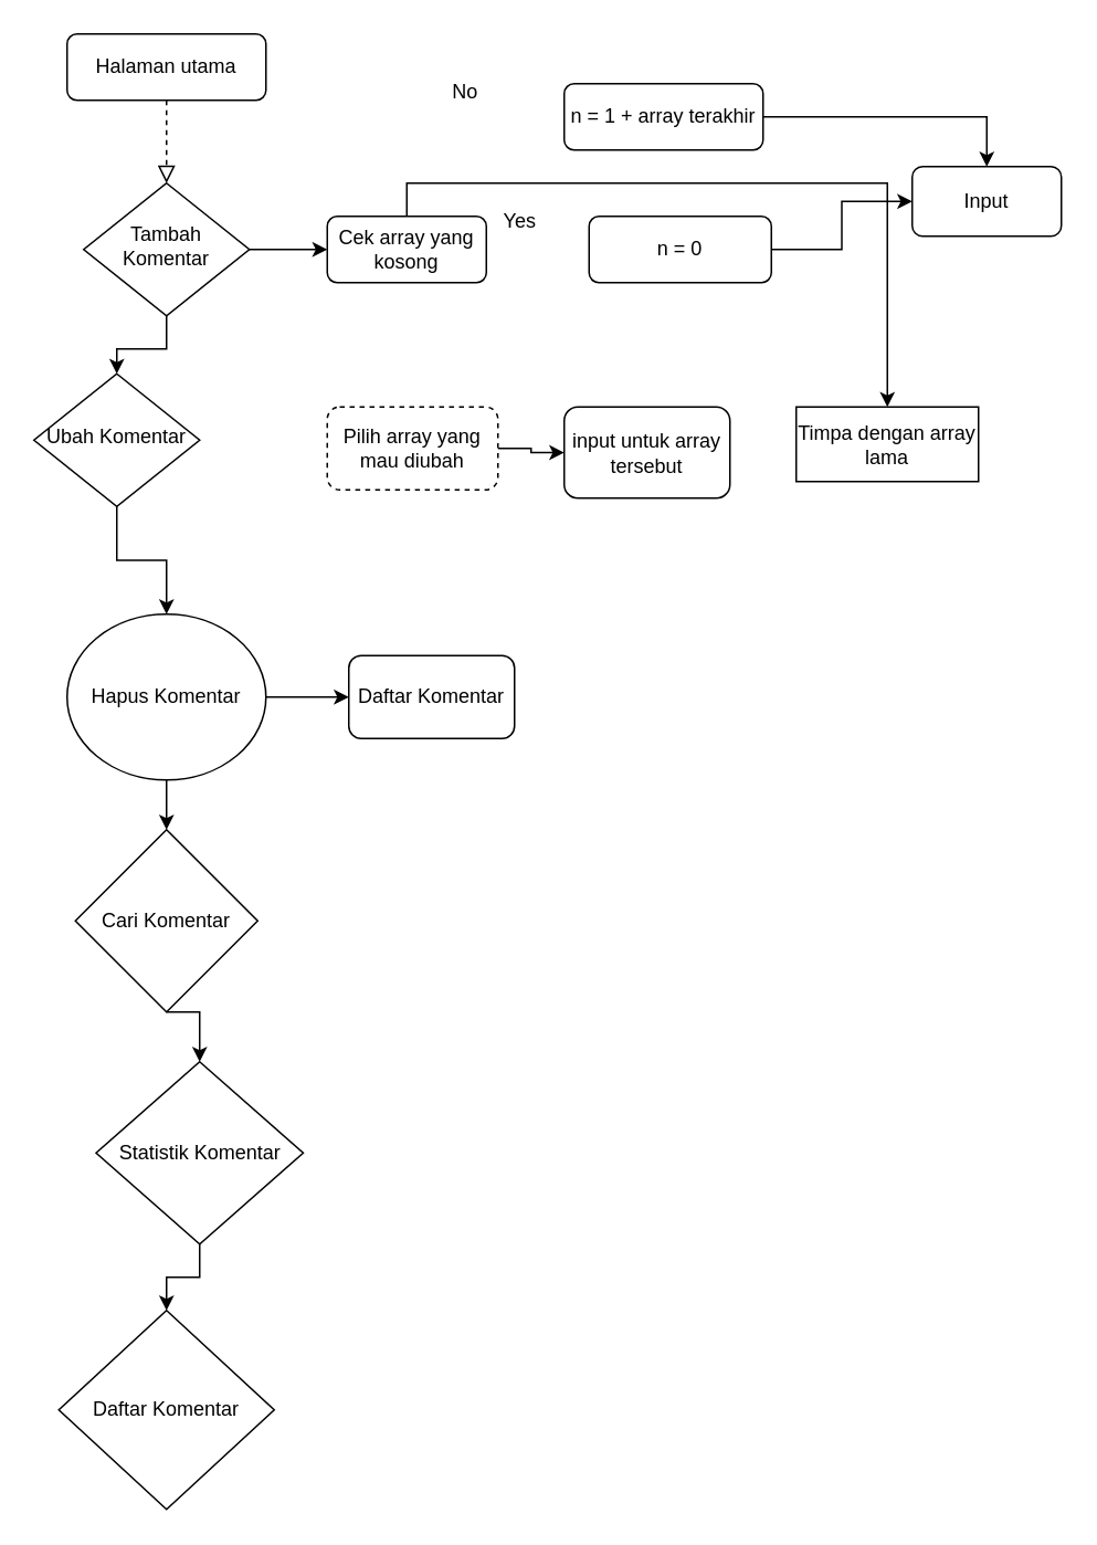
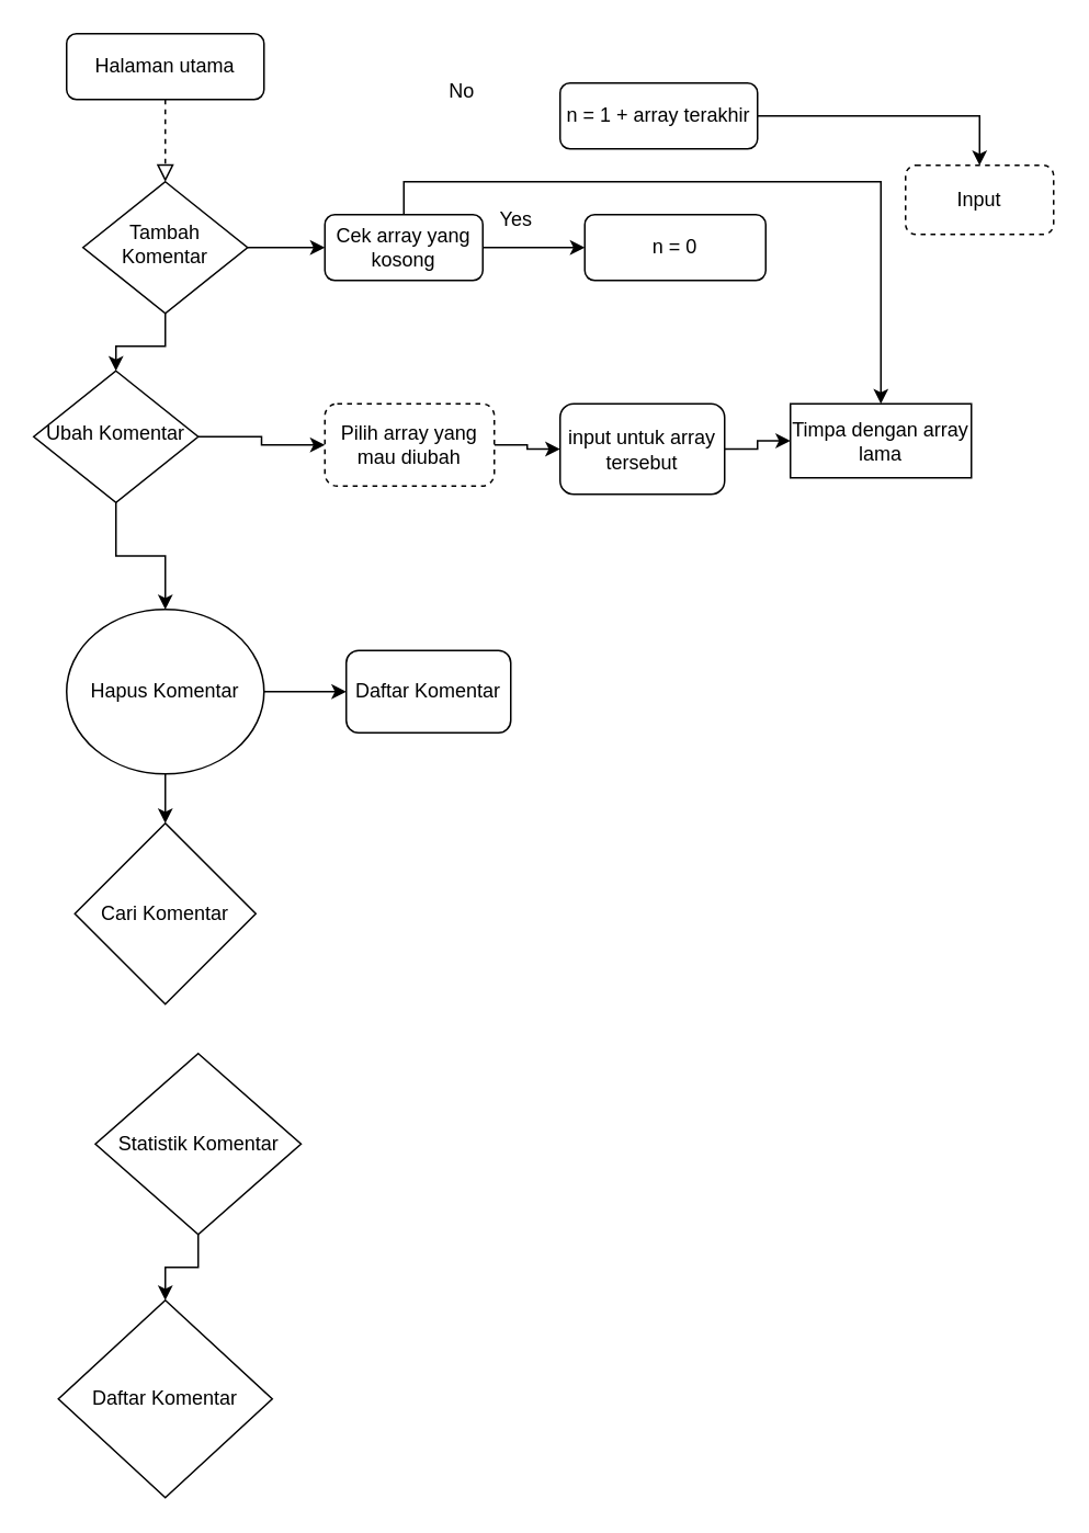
- <mxCell id="27" value="Input" style="rounded=1;whiteSpace=wrap;html=1;" vertex="1" parent="1"><mxGeometry x="550" y="100" width="90" height="42" as="geometry" /></mxCell>
+ <mxCell id="27" value="Input" style="rounded=1;whiteSpace=wrap;html=1;dashed=1;" vertex="1" parent="1"><mxGeometry x="550" y="100" width="90" height="42" as="geometry" /></mxCell>
- <mxCell id="18" style="edgeStyle=orthogonalEdgeStyle;rounded=0;orthogonalLoop=1;jettySize=auto;html=1;exitX=1;exitY=0.5;exitDx=0;exitDy=0;" edge="1" parent="1" source="19" target="27"><mxGeometry relative="1" as="geometry" /></mxCell>
+ <mxCell id="20" style="edgeStyle=orthogonalEdgeStyle;rounded=0;orthogonalLoop=1;jettySize=auto;html=1;exitX=1;exitY=0.5;exitDx=0;exitDy=0;entryX=0;entryY=0.5;entryDx=0;entryDy=0;" edge="1" parent="1" source="22" target="19"><mxGeometry relative="1" as="geometry" /></mxCell>
+ <mxCell id="8" style="edgeStyle=orthogonalEdgeStyle;rounded=0;orthogonalLoop=1;jettySize=auto;html=1;exitX=1;exitY=0.5;exitDx=0;exitDy=0;entryX=0;entryY=0.5;entryDx=0;entryDy=0;" edge="1" parent="1" source="9" target="29"><mxGeometry relative="1" as="geometry"><mxPoint x="190" y="270" as="targetPoint" /></mxGeometry></mxCell>
+ <mxCell id="30" style="edgeStyle=orthogonalEdgeStyle;rounded=0;orthogonalLoop=1;jettySize=auto;html=1;exitX=1;exitY=0.5;exitDx=0;exitDy=0;entryX=0;entryY=0.5;entryDx=0;entryDy=0;" edge="1" parent="1" source="31" target="32"><mxGeometry relative="1" as="geometry" /></mxCell>
- <mxCell id="13" style="edgeStyle=orthogonalEdgeStyle;rounded=0;orthogonalLoop=1;jettySize=auto;html=1;exitX=0.5;exitY=1;exitDx=0;exitDy=0;entryX=0.5;entryY=0;entryDx=0;entryDy=0;" edge="1" parent="1" source="14" target="16"><mxGeometry relative="1" as="geometry" /></mxCell>
